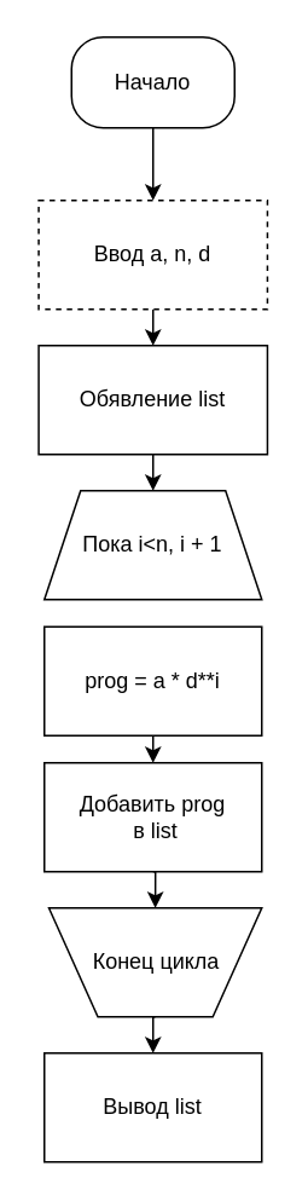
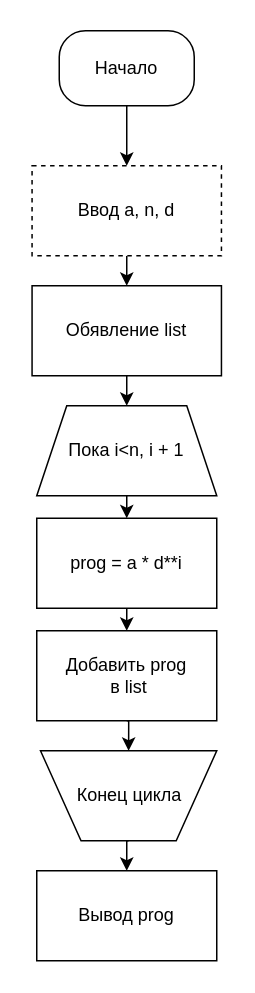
+ <mxCell id="6" style="edgeStyle=orthogonalEdgeStyle;rounded=0;orthogonalLoop=1;jettySize=auto;html=1;exitX=0.5;exitY=1;exitDx=0;exitDy=0;entryX=0.5;entryY=0;entryDx=0;entryDy=0;" edge="1" parent="1" source="7" target="9"><mxGeometry relative="1" as="geometry" /></mxCell>
- <mxCell id="14" value="Вывод list" style="rounded=0;whiteSpace=wrap;html=1;" parent="1" vertex="1"><mxGeometry x="24" y="580" width="120" height="60" as="geometry" /></mxCell>
+ <mxCell id="14" value="Вывод prog" style="rounded=0;whiteSpace=wrap;html=1;" parent="1" vertex="1"><mxGeometry x="24" y="580" width="120" height="60" as="geometry" /></mxCell>
